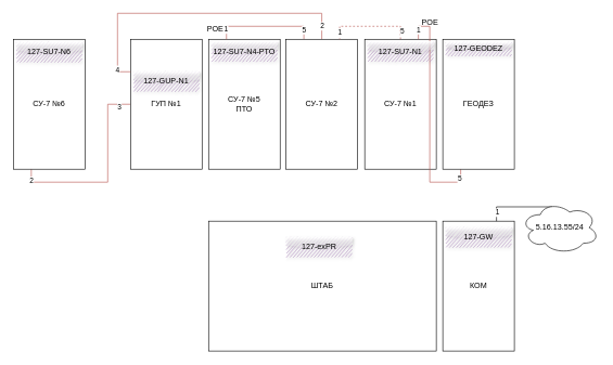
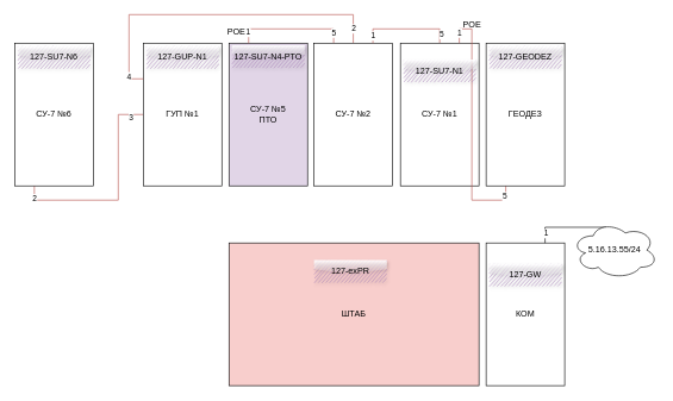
- <mxCell id="14" style="edgeStyle=orthogonalEdgeStyle;rounded=0;orthogonalLoop=1;jettySize=auto;html=1;exitX=0.5;exitY=0;exitDx=0;exitDy=0;entryX=0.75;entryY=0;entryDx=0;entryDy=0;endArrow=none;endFill=0;fillColor=#f8cecc;strokeColor=#b85450;dashed=1;" edge="1" parent="1" source="17" target="13"><mxGeometry relative="1" as="geometry" /></mxCell>
+ <mxCell id="14" style="edgeStyle=orthogonalEdgeStyle;rounded=0;orthogonalLoop=1;jettySize=auto;html=1;exitX=0.5;exitY=0;exitDx=0;exitDy=0;entryX=0.75;entryY=0;entryDx=0;entryDy=0;endArrow=none;endFill=0;fillColor=#f8cecc;strokeColor=#b85450;" edge="1" parent="1" source="17" target="13"><mxGeometry relative="1" as="geometry" /></mxCell>
- <mxCell id="34" value="127-GEODEZ" style="text;html=1;strokeColor=none;fillColor=#A680B8;align=center;verticalAlign=middle;whiteSpace=wrap;rounded=0;fillStyle=auto;shadow=1;glass=1;sketch=1;" vertex="1" parent="1"><mxGeometry x="685" y="65" width="100" height="20" as="geometry" /></mxCell>
+ <mxCell id="34" value="127-GEODEZ" style="text;html=1;strokeColor=none;fillColor=#A680B8;align=center;verticalAlign=middle;whiteSpace=wrap;rounded=0;fillStyle=auto;shadow=1;glass=1;sketch=1;" vertex="1" parent="1"><mxGeometry x="685" y="65" width="100" height="30" as="geometry" /></mxCell>
- <mxCell id="31" value="127-SU7-N1" style="text;html=1;strokeColor=none;fillColor=#A680B8;align=center;verticalAlign=middle;whiteSpace=wrap;rounded=0;fillStyle=auto;shadow=1;glass=1;sketch=1;" vertex="1" parent="1"><mxGeometry x="565" y="64" width="100" height="30" as="geometry" /></mxCell>
+ <mxCell id="31" value="127-SU7-N1" style="text;html=1;strokeColor=none;fillColor=#A680B8;align=center;verticalAlign=middle;whiteSpace=wrap;rounded=0;fillStyle=auto;shadow=1;glass=1;sketch=1;" vertex="1" parent="1"><mxGeometry x="565" y="84" width="100" height="30" as="geometry" /></mxCell>
- <mxCell id="32" value="127-GUP-N1" style="text;html=1;strokeColor=none;fillColor=#A680B8;align=center;verticalAlign=middle;whiteSpace=wrap;rounded=0;fillStyle=auto;shadow=1;glass=1;sketch=1;" vertex="1" parent="1"><mxGeometry x="205" y="110" width="100" height="30" as="geometry" /></mxCell>
+ <mxCell id="32" value="127-GUP-N1" style="text;html=1;strokeColor=none;fillColor=#A680B8;align=center;verticalAlign=middle;whiteSpace=wrap;rounded=0;fillStyle=auto;shadow=1;glass=1;sketch=1;" vertex="1" parent="1"><mxGeometry x="205" y="65" width="100" height="30" as="geometry" /></mxCell>
- <mxCell id="6" value="СУ-7 №5&lt;br&gt;ПТО" style="rounded=0;whiteSpace=wrap;html=1;" vertex="1" parent="1"><mxGeometry x="320" y="60" width="110" height="200" as="geometry" /></mxCell>
+ <mxCell id="6" value="СУ-7 №5&lt;br&gt;ПТО" style="rounded=0;whiteSpace=wrap;html=1;fillColor=#e1d5e7;" vertex="1" parent="1"><mxGeometry x="320" y="60" width="110" height="200" as="geometry" /></mxCell>
- <mxCell id="35" value="127-GW" style="text;html=1;strokeColor=none;fillColor=#A680B8;align=center;verticalAlign=middle;whiteSpace=wrap;rounded=0;fillStyle=auto;shadow=1;glass=1;sketch=1;" vertex="1" parent="1"><mxGeometry x="685" y="350" width="100" height="30" as="geometry" /></mxCell>
+ <mxCell id="35" value="127-GW" style="text;html=1;strokeColor=none;fillColor=#A680B8;align=center;verticalAlign=middle;whiteSpace=wrap;rounded=0;fillStyle=auto;shadow=1;glass=1;sketch=1;" vertex="1" parent="1"><mxGeometry x="685" y="370" width="100" height="30" as="geometry" /></mxCell>
- <mxCell id="24" value="ШТАБ" style="rounded=0;whiteSpace=wrap;html=1;" vertex="1" parent="1"><mxGeometry x="320" y="340" width="350" height="200" as="geometry" /></mxCell>
+ <mxCell id="24" value="ШТАБ" style="rounded=0;whiteSpace=wrap;html=1;fillColor=#f8cecc;" vertex="1" parent="1"><mxGeometry x="320" y="340" width="350" height="200" as="geometry" /></mxCell>
